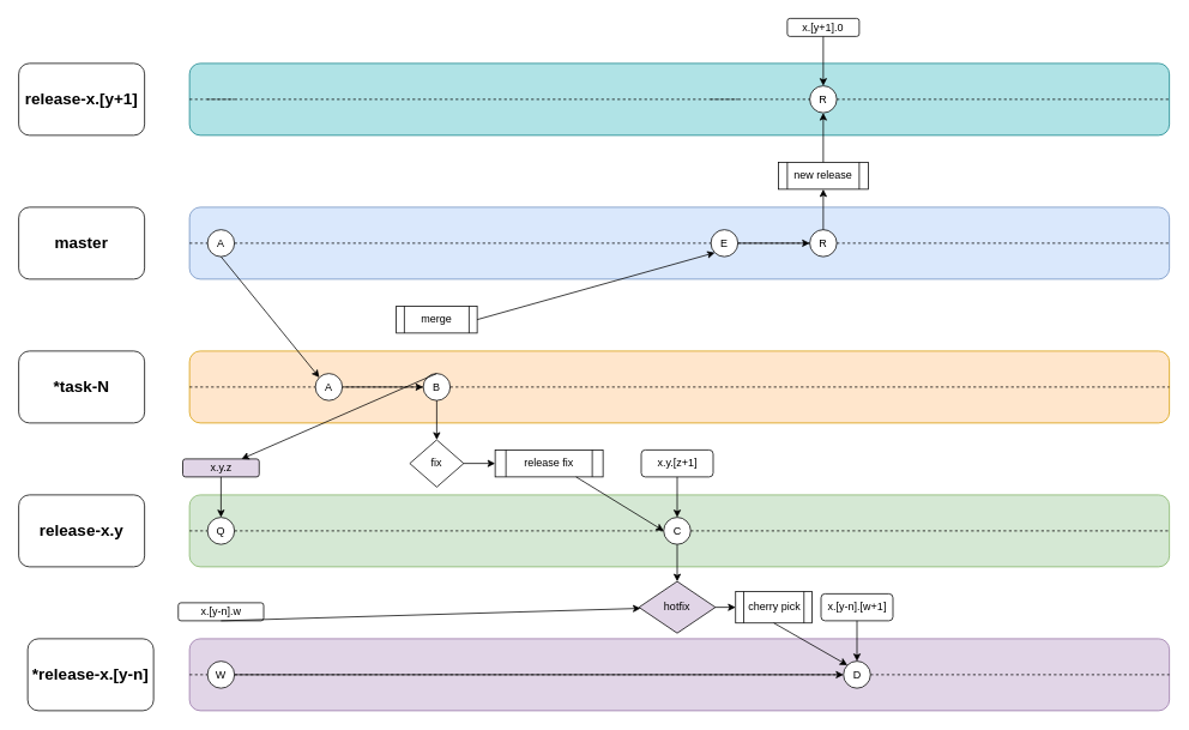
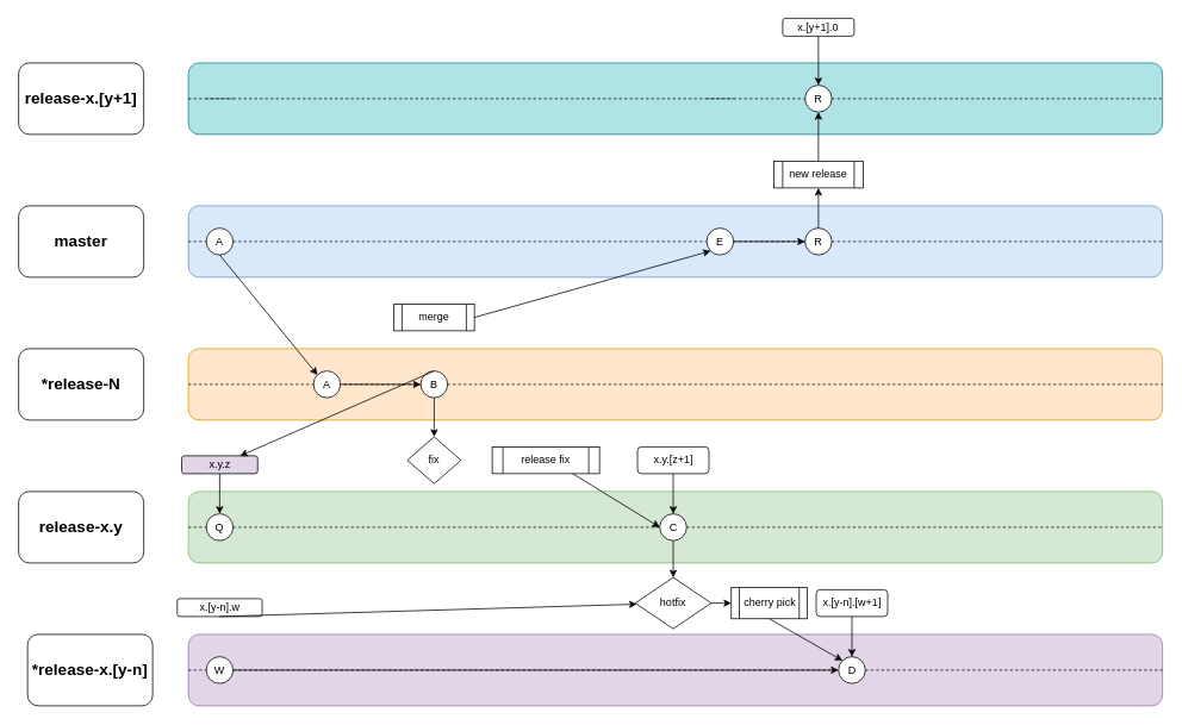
- <mxCell id="8" value="&lt;h2&gt;*task-N&lt;/h2&gt;" style="rounded=1;whiteSpace=wrap;html=1;" vertex="1" parent="1"><mxGeometry x="20" y="390" width="140" height="80" as="geometry" /></mxCell>
+ <mxCell id="8" value="&lt;h2&gt;*release-N&lt;/h2&gt;" style="rounded=1;whiteSpace=wrap;html=1;" vertex="1" parent="1"><mxGeometry x="20" y="390" width="140" height="80" as="geometry" /></mxCell>
- <mxCell id="66" value="" style="endArrow=classic;html=1;rounded=0;entryX=0;entryY=0.5;entryDx=0;entryDy=0;exitX=1;exitY=0.5;exitDx=0;exitDy=0;" edge="1" parent="1" source="62" target="65"><mxGeometry width="50" height="50" relative="1" as="geometry"><mxPoint x="400" y="560" as="sourcePoint" /><mxPoint x="450" y="510" as="targetPoint" /></mxGeometry></mxCell>
- <mxCell id="23" value="hotfix" style="rhombus;whiteSpace=wrap;html=1;fillColor=#e1d5e7;" vertex="1" parent="1"><mxGeometry x="710" y="646.25" width="85" height="57.5" as="geometry" /></mxCell>
+ <mxCell id="23" value="hotfix" style="rhombus;whiteSpace=wrap;html=1;" vertex="1" parent="1"><mxGeometry x="710" y="646.25" width="85" height="57.5" as="geometry" /></mxCell>
